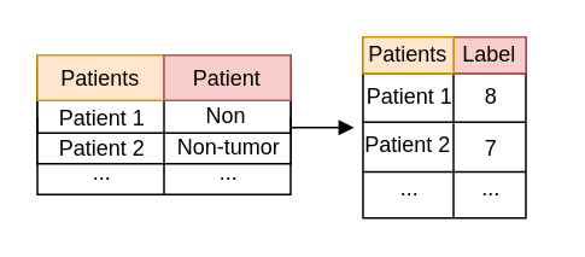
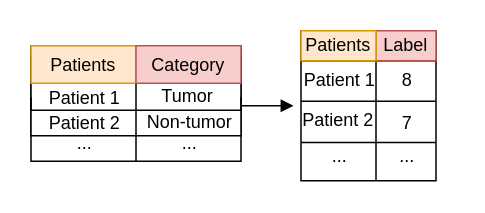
- <mxCell id="13" value="Patient" style="text;html=1;strokeColor=#b85450;fillColor=#f8cecc;align=center;verticalAlign=middle;whiteSpace=wrap;rounded=0;" vertex="1" parent="1"><mxGeometry x="90" y="30" width="70" height="25" as="geometry" /></mxCell>
+ <mxCell id="13" value="Category" style="text;html=1;strokeColor=#b85450;fillColor=#f8cecc;align=center;verticalAlign=middle;whiteSpace=wrap;rounded=0;" vertex="1" parent="1"><mxGeometry x="90" y="30" width="70" height="25" as="geometry" /></mxCell>
- <mxCell id="21" value="Non" style="text;html=1;align=center;verticalAlign=middle;resizable=0;points=[];autosize=1;strokeColor=none;fillColor=none;" vertex="1" parent="1"><mxGeometry x="99" y="54" width="50" height="20" as="geometry" /></mxCell>
+ <mxCell id="21" value="Tumor" style="text;html=1;align=center;verticalAlign=middle;resizable=0;points=[];autosize=1;strokeColor=none;fillColor=none;" vertex="1" parent="1"><mxGeometry x="99" y="54" width="50" height="20" as="geometry" /></mxCell>
